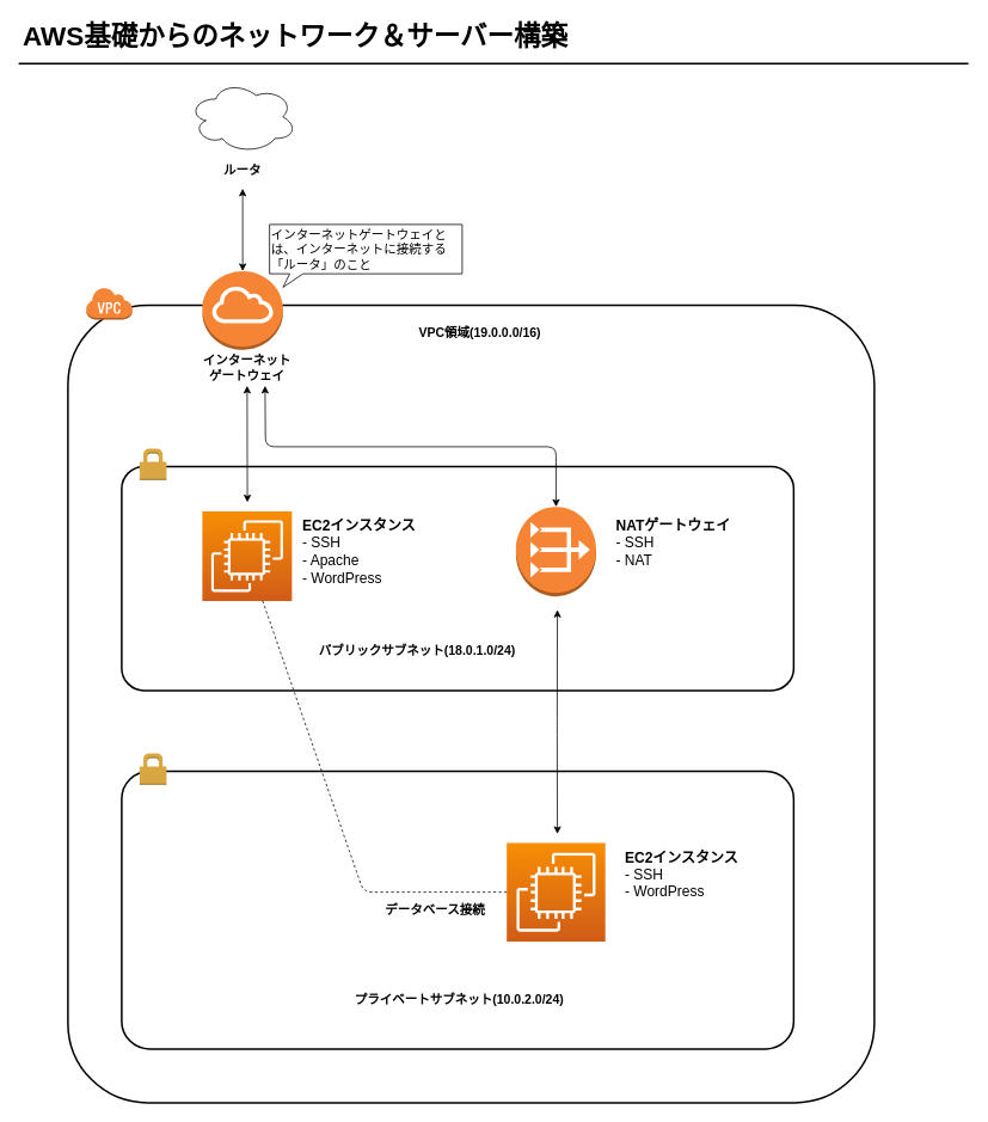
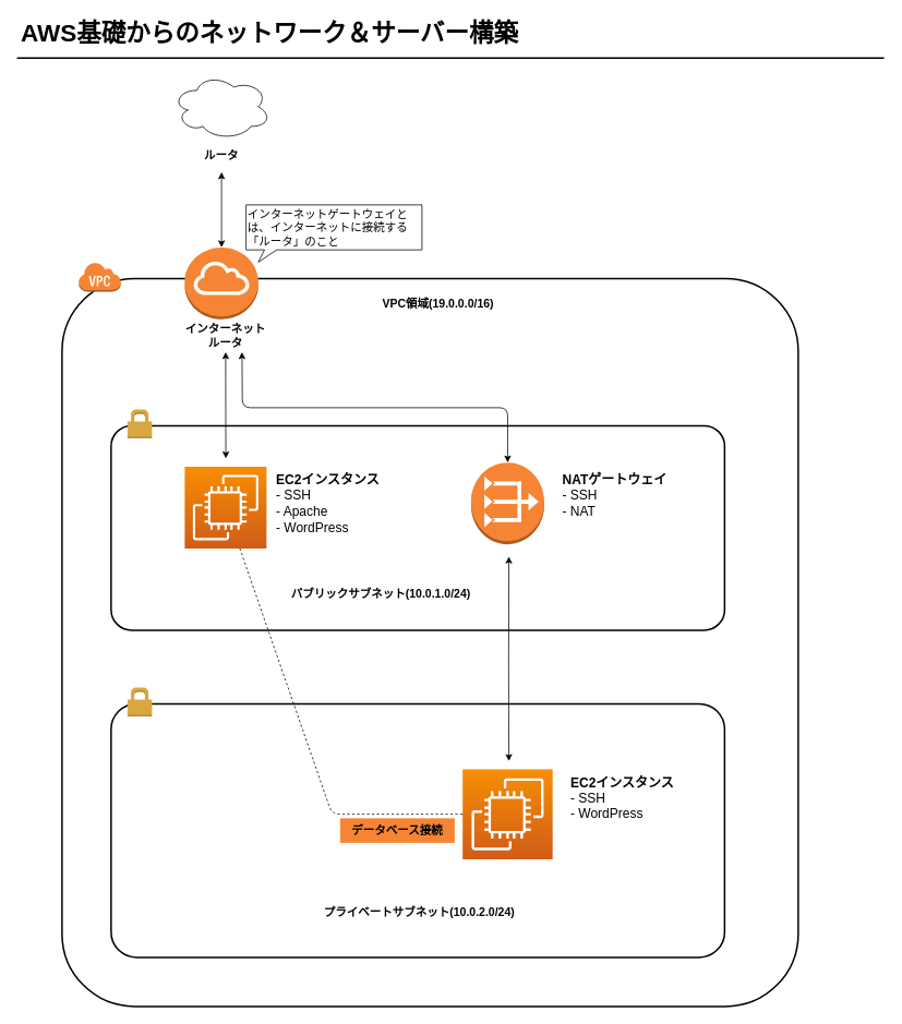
- <mxCell id="15" value="インターネット&lt;br style=&quot;font-size: 14px;&quot;&gt;ゲートウェイ" style="rounded=0;whiteSpace=wrap;html=1;strokeColor=none;fontStyle=1;fontSize=14;" vertex="1" parent="1"><mxGeometry x="215" y="390" width="120" height="40" as="geometry" /></mxCell>
+ <mxCell id="15" value="インターネット&lt;br style=&quot;font-size: 14px;&quot;&gt;ルータ" style="rounded=0;whiteSpace=wrap;html=1;strokeColor=none;fontStyle=1;fontSize=14;" vertex="1" parent="1"><mxGeometry x="215" y="390" width="120" height="40" as="geometry" /></mxCell>
- <mxCell id="20" value="&lt;b style=&quot;font-size: 14px;&quot;&gt;パブリックサブネット(18.0.1.0/24)&lt;br style=&quot;font-size: 14px;&quot;&gt;&lt;/b&gt;" style="rounded=0;whiteSpace=wrap;html=1;strokeColor=none;align=center;verticalAlign=top;fontSize=14;" vertex="1" parent="1"><mxGeometry x="335" y="710" width="260" height="30" as="geometry" /></mxCell>
+ <mxCell id="20" value="&lt;b style=&quot;font-size: 14px;&quot;&gt;パブリックサブネット(10.0.1.0/24)&lt;br style=&quot;font-size: 14px;&quot;&gt;&lt;/b&gt;" style="rounded=0;whiteSpace=wrap;html=1;strokeColor=none;align=center;verticalAlign=top;fontSize=14;" vertex="1" parent="1"><mxGeometry x="335" y="710" width="260" height="30" as="geometry" /></mxCell>
- <mxCell id="28" value="&lt;b style=&quot;font-size: 14px&quot;&gt;データベース接続&lt;br style=&quot;font-size: 14px&quot;&gt;&lt;/b&gt;" style="rounded=0;whiteSpace=wrap;html=1;strokeColor=none;align=center;verticalAlign=top;fontSize=14;" vertex="1" parent="1"><mxGeometry x="415" y="1000" width="140" height="30" as="geometry" /></mxCell>
+ <mxCell id="28" value="&lt;b style=&quot;font-size: 14px&quot;&gt;データベース接続&lt;br style=&quot;font-size: 14px&quot;&gt;&lt;/b&gt;" style="rounded=0;whiteSpace=wrap;html=1;strokeColor=none;align=center;verticalAlign=top;fontSize=14;fillColor=#f58534;" vertex="1" parent="1"><mxGeometry x="415" y="1000" width="140" height="30" as="geometry" /></mxCell>
